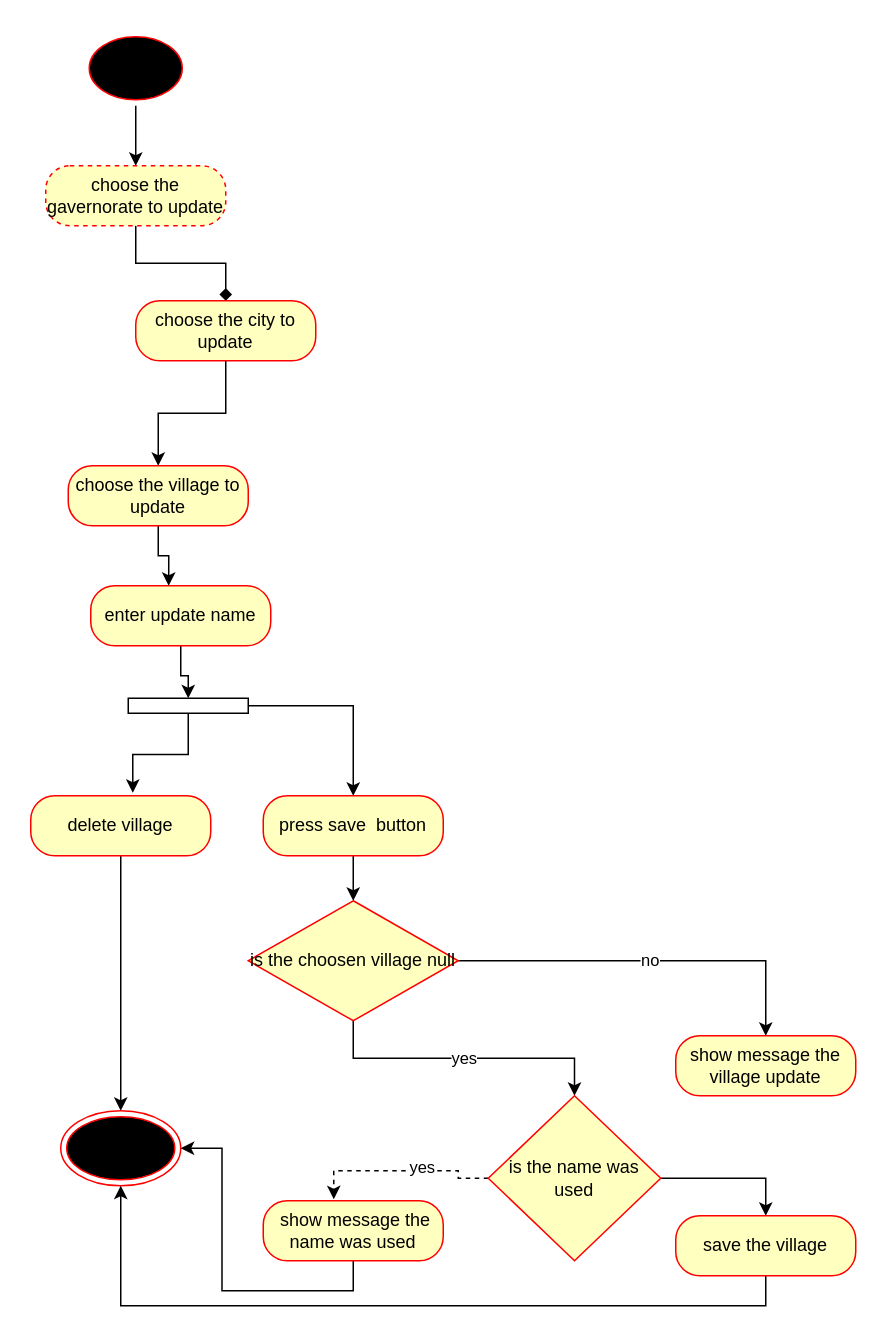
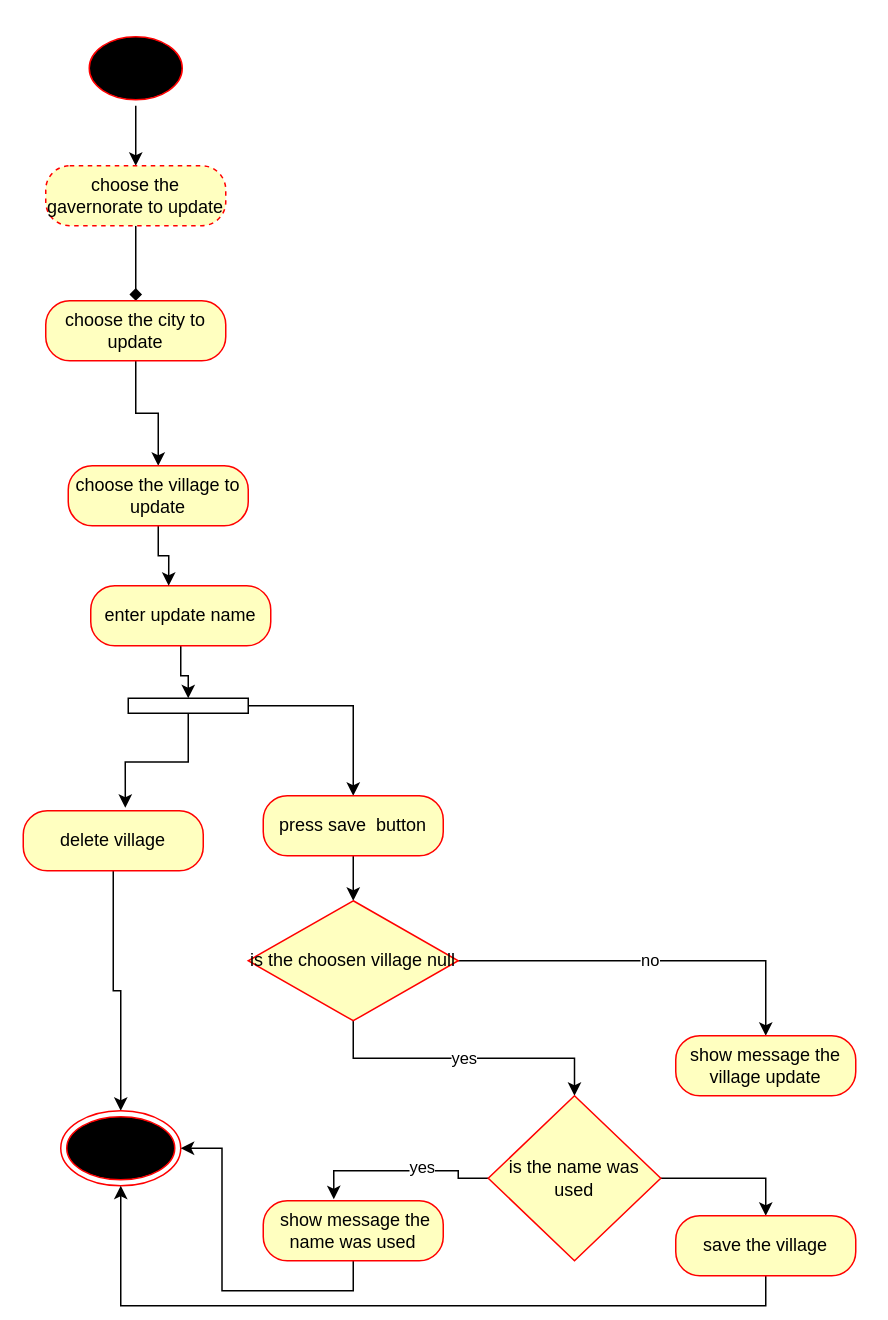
- <mxCell id="29" value="choose the city to update" style="rounded=1;whiteSpace=wrap;html=1;arcSize=40;fontColor=#000000;fillColor=#ffffc0;strokeColor=#ff0000;" vertex="1" parent="1"><mxGeometry x="90" y="200" width="120" height="40" as="geometry" /></mxCell>
+ <mxCell id="29" value="choose the city to update" style="rounded=1;whiteSpace=wrap;html=1;arcSize=40;fontColor=#000000;fillColor=#ffffc0;strokeColor=#ff0000;" vertex="1" parent="1"><mxGeometry x="30" y="200" width="120" height="40" as="geometry" /></mxCell>
- <mxCell id="10" value="delete village" style="rounded=1;whiteSpace=wrap;html=1;arcSize=40;fontColor=#000000;fillColor=#ffffc0;strokeColor=#ff0000;" vertex="1" parent="1"><mxGeometry x="20" y="530" width="120" height="40" as="geometry" /></mxCell>
+ <mxCell id="10" value="delete village" style="rounded=1;whiteSpace=wrap;html=1;arcSize=40;fontColor=#000000;fillColor=#ffffc0;strokeColor=#ff0000;" vertex="1" parent="1"><mxGeometry x="15" y="540" width="120" height="40" as="geometry" /></mxCell>
- <mxCell id="20" style="edgeStyle=orthogonalEdgeStyle;rounded=0;orthogonalLoop=1;jettySize=auto;html=1;exitX=0;exitY=0.5;exitDx=0;exitDy=0;entryX=0.392;entryY=-0.025;entryDx=0;entryDy=0;entryPerimeter=0;dashed=1;" edge="1" parent="1" source="23" target="25"><mxGeometry relative="1" as="geometry" /></mxCell>
+ <mxCell id="20" style="edgeStyle=orthogonalEdgeStyle;rounded=0;orthogonalLoop=1;jettySize=auto;html=1;exitX=0;exitY=0.5;exitDx=0;exitDy=0;entryX=0.392;entryY=-0.025;entryDx=0;entryDy=0;entryPerimeter=0;" edge="1" parent="1" source="23" target="25"><mxGeometry relative="1" as="geometry" /></mxCell>
